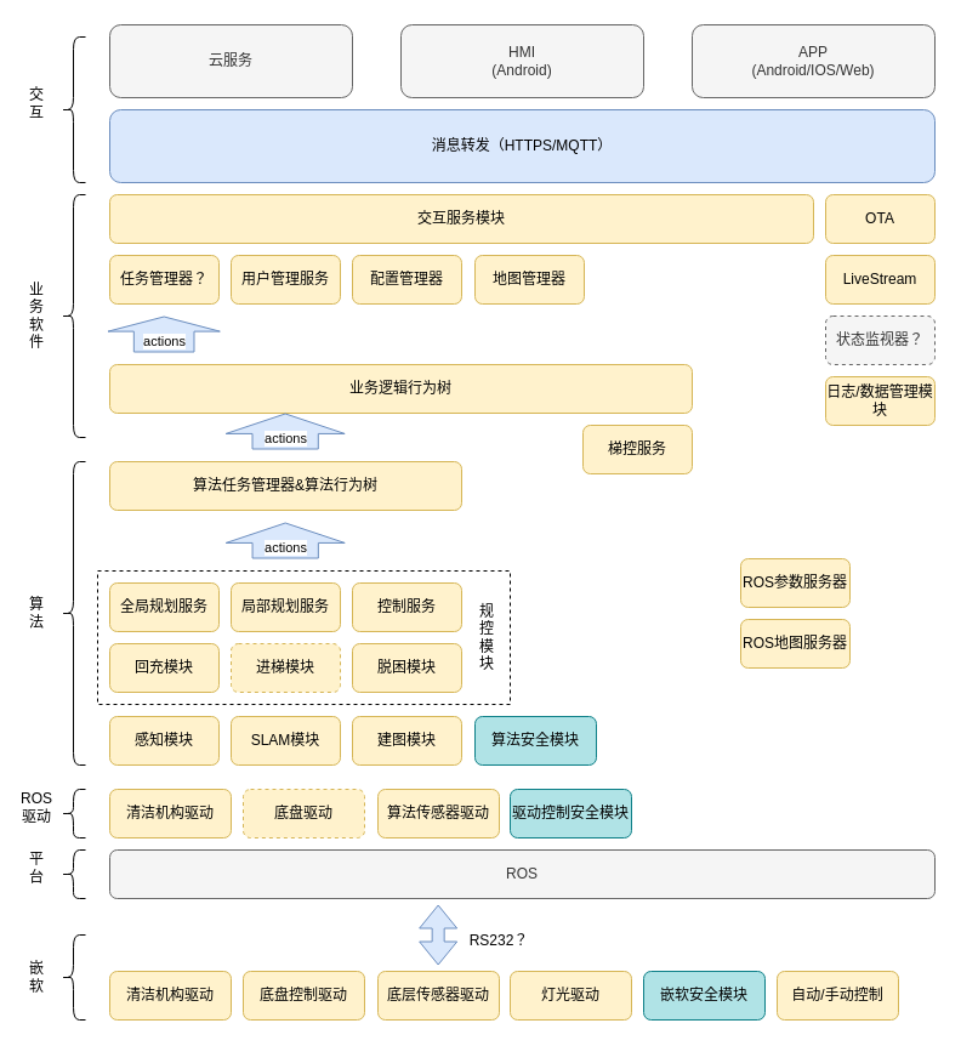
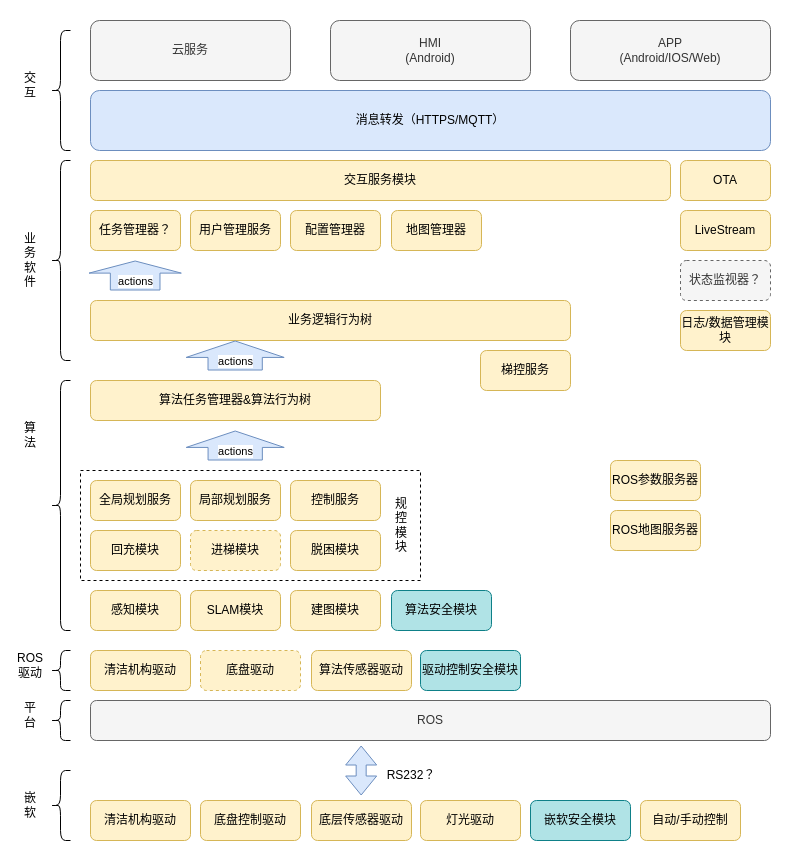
- <mxCell id="41" value="算法" style="text;html=1;strokeColor=none;fillColor=none;align=center;verticalAlign=middle;whiteSpace=wrap;rounded=0;" parent="1" vertex="1"><mxGeometry x="20" y="490" width="20" height="30" as="geometry" /></mxCell>
+ <mxCell id="41" value="算法" style="text;html=1;strokeColor=none;fillColor=none;align=center;verticalAlign=middle;whiteSpace=wrap;rounded=0;" parent="1" vertex="1"><mxGeometry x="20" y="420" width="20" height="30" as="geometry" /></mxCell>
